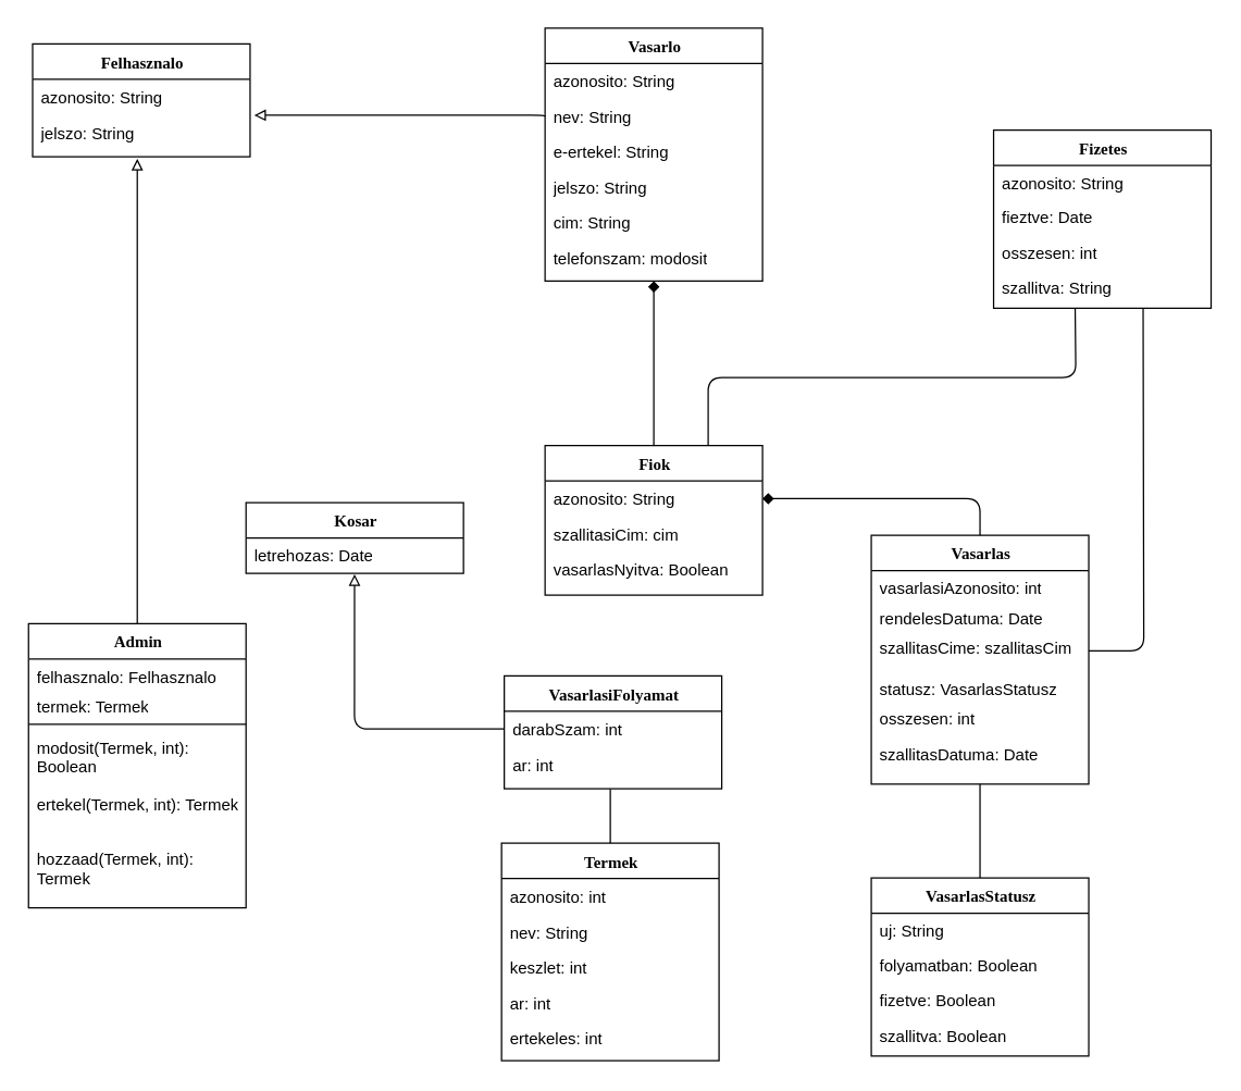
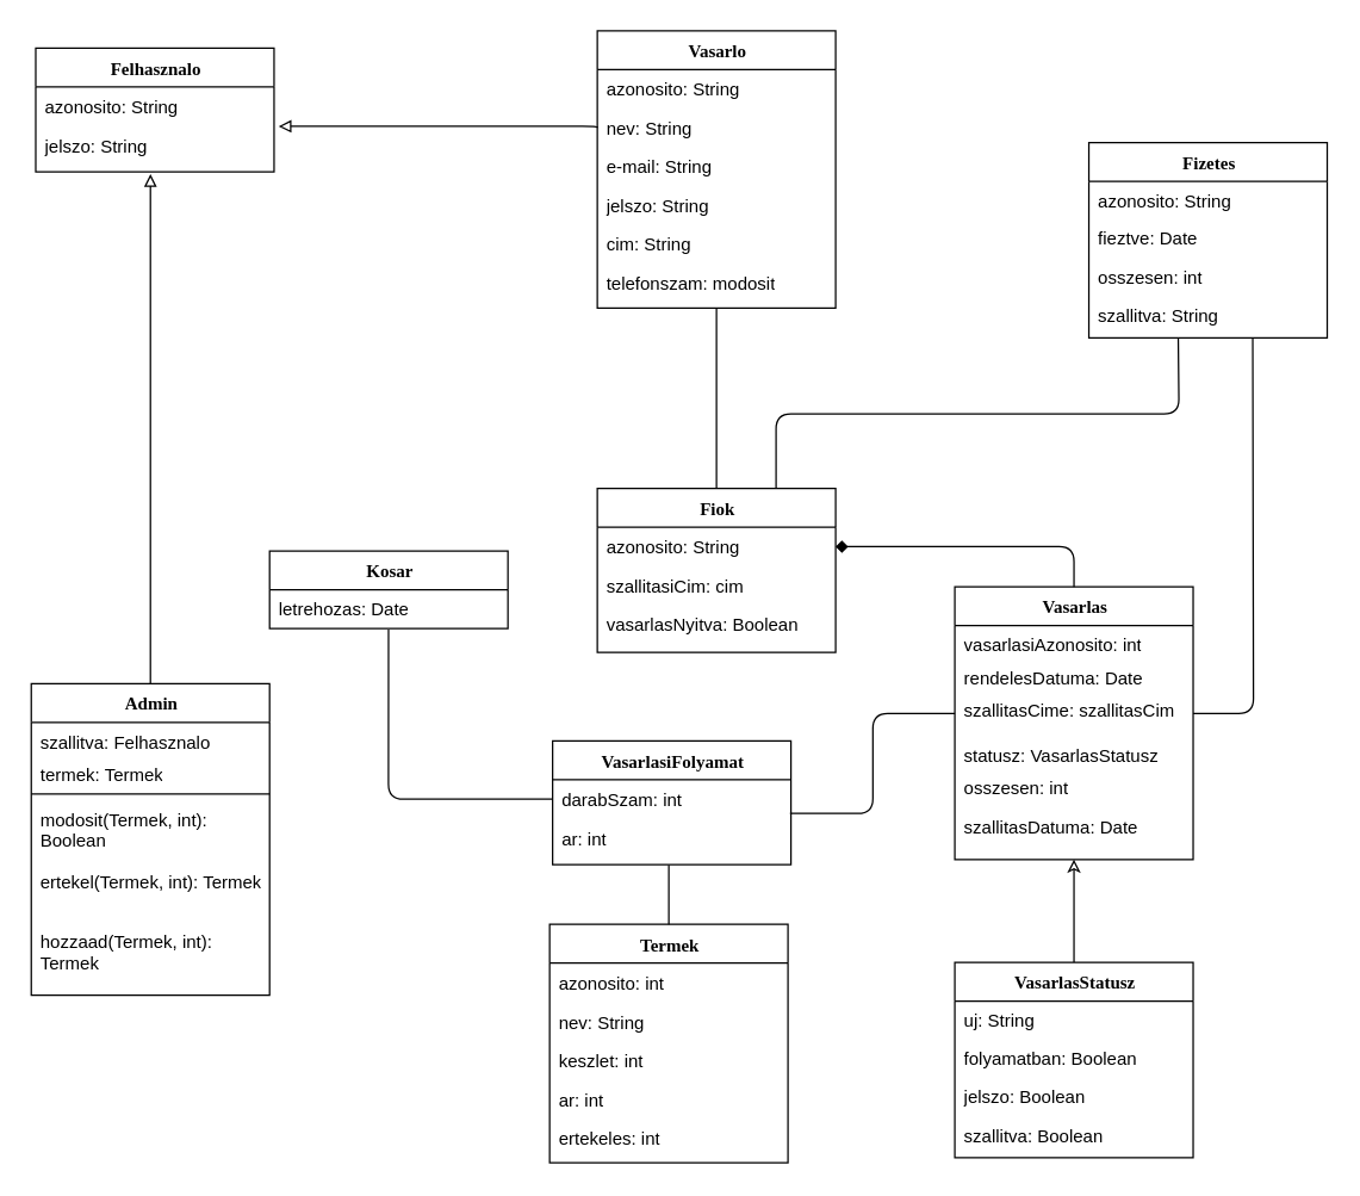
- <mxCell id="31" value="e-ertekel: String" style="text;html=1;strokeColor=none;fillColor=none;align=left;verticalAlign=top;spacingLeft=4;spacingRight=4;whiteSpace=wrap;overflow=hidden;rotatable=0;points=[[0,0.5],[1,0.5]];portConstraint=eastwest;" vertex="1" parent="28"><mxGeometry y="78" width="160" height="26" as="geometry" /></mxCell>
+ <mxCell id="31" value="e-mail: String" style="text;html=1;strokeColor=none;fillColor=none;align=left;verticalAlign=top;spacingLeft=4;spacingRight=4;whiteSpace=wrap;overflow=hidden;rotatable=0;points=[[0,0.5],[1,0.5]];portConstraint=eastwest;" vertex="1" parent="28"><mxGeometry y="78" width="160" height="26" as="geometry" /></mxCell>
- <mxCell id="37" style="edgeStyle=orthogonalEdgeStyle;rounded=1;orthogonalLoop=1;jettySize=auto;html=1;exitX=0.5;exitY=0;exitDx=0;exitDy=0;endArrow=diamond;endFill=1;entryX=0.5;entryY=1;entryDx=0;entryDy=0;" edge="1" parent="1" source="39" target="28"><mxGeometry relative="1" as="geometry"><mxPoint x="480.5" y="216" as="targetPoint" /></mxGeometry></mxCell>
+ <mxCell id="37" style="edgeStyle=orthogonalEdgeStyle;rounded=1;orthogonalLoop=1;jettySize=auto;html=1;exitX=0.5;exitY=0;exitDx=0;exitDy=0;endArrow=none;endFill=1;entryX=0.5;entryY=1;entryDx=0;entryDy=0;" edge="1" parent="1" source="39" target="28"><mxGeometry relative="1" as="geometry"><mxPoint x="480.5" y="216" as="targetPoint" /></mxGeometry></mxCell>
- <mxCell id="60" style="edgeStyle=orthogonalEdgeStyle;rounded=1;orthogonalLoop=1;jettySize=auto;html=1;exitX=0;exitY=0.5;exitDx=0;exitDy=0;endArrow=block;endFill=0;entryX=0.499;entryY=1.024;entryDx=0;entryDy=0;entryPerimeter=0;" edge="1" parent="1" source="44" target="36"><mxGeometry relative="1" as="geometry"><mxPoint x="260.5" y="426" as="targetPoint" /></mxGeometry></mxCell>
+ <mxCell id="60" style="edgeStyle=orthogonalEdgeStyle;rounded=1;orthogonalLoop=1;jettySize=auto;html=1;exitX=0;exitY=0.5;exitDx=0;exitDy=0;endArrow=none;endFill=0;entryX=0.499;entryY=1.024;entryDx=0;entryDy=0;entryPerimeter=0;" edge="1" parent="1" source="44" target="36"><mxGeometry relative="1" as="geometry"><mxPoint x="260.5" y="426" as="targetPoint" /></mxGeometry></mxCell>
- <mxCell id="7" value="felhasznalo: Felhasznalo" style="text;html=1;strokeColor=none;fillColor=none;align=left;verticalAlign=top;spacingLeft=4;spacingRight=4;whiteSpace=wrap;overflow=hidden;rotatable=0;points=[[0,0.5],[1,0.5]];portConstraint=eastwest;" parent="6" vertex="1"><mxGeometry y="26" width="160" height="22" as="geometry" /></mxCell>
+ <mxCell id="7" value="szallitva: Felhasznalo" style="text;html=1;strokeColor=none;fillColor=none;align=left;verticalAlign=top;spacingLeft=4;spacingRight=4;whiteSpace=wrap;overflow=hidden;rotatable=0;points=[[0,0.5],[1,0.5]];portConstraint=eastwest;" parent="6" vertex="1"><mxGeometry y="26" width="160" height="22" as="geometry" /></mxCell>
+ <mxCell id="59" style="edgeStyle=orthogonalEdgeStyle;rounded=1;orthogonalLoop=1;jettySize=auto;html=1;exitX=0;exitY=0.5;exitDx=0;exitDy=0;entryX=0.996;entryY=0.87;entryDx=0;entryDy=0;entryPerimeter=0;endArrow=none;endFill=0;" edge="1" parent="1" source="24" target="44"><mxGeometry relative="1" as="geometry" /></mxCell>
- <mxCell id="51" style="edgeStyle=orthogonalEdgeStyle;rounded=1;orthogonalLoop=1;jettySize=auto;html=1;exitX=0.5;exitY=0;exitDx=0;exitDy=0;entryX=0.5;entryY=1;entryDx=0;entryDy=0;endArrow=none;endFill=0;" edge="1" parent="1" source="52" target="21"><mxGeometry relative="1" as="geometry" /></mxCell>
+ <mxCell id="51" style="edgeStyle=orthogonalEdgeStyle;rounded=1;orthogonalLoop=1;jettySize=auto;html=1;exitX=0.5;exitY=0;exitDx=0;exitDy=0;entryX=0.5;entryY=1;entryDx=0;entryDy=0;endArrow=classic;endFill=0;" edge="1" parent="1" source="52" target="21"><mxGeometry relative="1" as="geometry" /></mxCell>
- <mxCell id="55" value="fizetve: Boolean" style="text;html=1;strokeColor=none;fillColor=none;align=left;verticalAlign=top;spacingLeft=4;spacingRight=4;whiteSpace=wrap;overflow=hidden;rotatable=0;points=[[0,0.5],[1,0.5]];portConstraint=eastwest;" vertex="1" parent="52"><mxGeometry y="77" width="160" height="26" as="geometry" /></mxCell>
+ <mxCell id="55" value="jelszo: Boolean" style="text;html=1;strokeColor=none;fillColor=none;align=left;verticalAlign=top;spacingLeft=4;spacingRight=4;whiteSpace=wrap;overflow=hidden;rotatable=0;points=[[0,0.5],[1,0.5]];portConstraint=eastwest;" vertex="1" parent="52"><mxGeometry y="77" width="160" height="26" as="geometry" /></mxCell>
